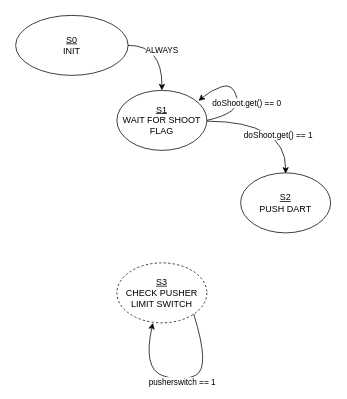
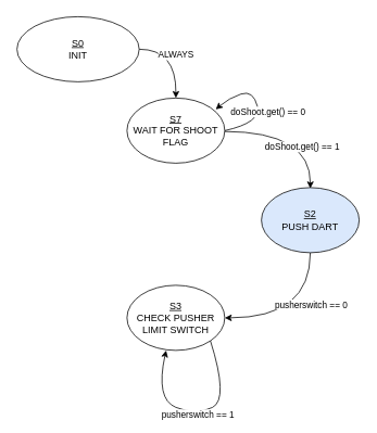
- <mxCell id="5" value="&lt;u&gt;S1&lt;/u&gt;&lt;br&gt;WAIT FOR SHOOT FLAG" style="ellipse;whiteSpace=wrap;html=1;" vertex="1" parent="1"><mxGeometry x="155" y="120" width="120" height="80" as="geometry" /></mxCell>
+ <mxCell id="5" value="&lt;u&gt;S7&lt;/u&gt;&lt;br&gt;WAIT FOR SHOOT FLAG" style="ellipse;whiteSpace=wrap;html=1;" vertex="1" parent="1"><mxGeometry x="155" y="120" width="120" height="80" as="geometry" /></mxCell>
- <mxCell id="9" value="&lt;u&gt;S2&lt;/u&gt;&lt;br&gt;PUSH DART" style="ellipse;whiteSpace=wrap;html=1;" vertex="1" parent="1"><mxGeometry x="320" y="230" width="120" height="80" as="geometry" /></mxCell>
+ <mxCell id="9" value="&lt;u&gt;S2&lt;/u&gt;&lt;br&gt;PUSH DART" style="ellipse;whiteSpace=wrap;html=1;fillColor=#dae8fc;" vertex="1" parent="1"><mxGeometry x="320" y="230" width="120" height="80" as="geometry" /></mxCell>
+ <mxCell id="7" style="edgeStyle=orthogonalEdgeStyle;rounded=0;orthogonalLoop=1;jettySize=auto;html=1;entryX=1;entryY=0.5;entryDx=0;entryDy=0;curved=1;exitX=0.5;exitY=1;exitDx=0;exitDy=0;" edge="1" parent="1" source="9" target="10"><mxGeometry relative="1" as="geometry" /></mxCell>
+ <mxCell id="8" value="pusherswitch == 0" style="edgeLabel;html=1;align=center;verticalAlign=middle;resizable=0;points=[];" vertex="1" connectable="0" parent="7"><mxGeometry x="-0.32" relative="1" as="geometry"><mxPoint as="offset" /></mxGeometry></mxCell>
- <mxCell id="10" value="&lt;u&gt;S3&lt;/u&gt;&lt;br&gt;CHECK PUSHER&lt;br&gt;LIMIT SWITCH" style="ellipse;whiteSpace=wrap;html=1;dashed=1;" vertex="1" parent="1"><mxGeometry x="155" y="350" width="120" height="80" as="geometry" /></mxCell>
+ <mxCell id="10" value="&lt;u&gt;S3&lt;/u&gt;&lt;br&gt;CHECK PUSHER&lt;br&gt;LIMIT SWITCH" style="ellipse;whiteSpace=wrap;html=1;" vertex="1" parent="1"><mxGeometry x="155" y="350" width="120" height="80" as="geometry" /></mxCell>
